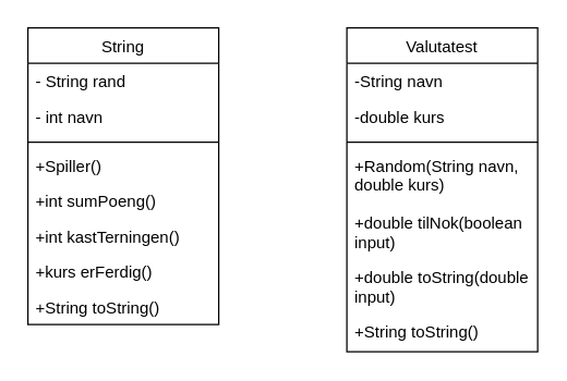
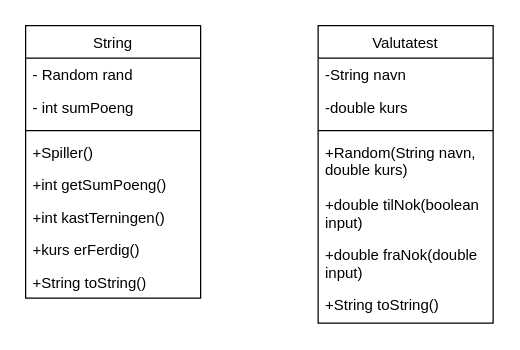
- <mxCell id="3" value="- String rand" style="text;strokeColor=none;fillColor=none;align=left;verticalAlign=top;spacingLeft=4;spacingRight=4;overflow=hidden;rotatable=0;points=[[0,0.5],[1,0.5]];portConstraint=eastwest;" vertex="1" parent="2"><mxGeometry y="26" width="140" height="26" as="geometry" /></mxCell>
+ <mxCell id="3" value="- Random rand" style="text;strokeColor=none;fillColor=none;align=left;verticalAlign=top;spacingLeft=4;spacingRight=4;overflow=hidden;rotatable=0;points=[[0,0.5],[1,0.5]];portConstraint=eastwest;" vertex="1" parent="2"><mxGeometry y="26" width="140" height="26" as="geometry" /></mxCell>
- <mxCell id="4" value="- int navn" style="text;fillColor=none;align=left;verticalAlign=top;spacingLeft=4;spacingRight=4;overflow=hidden;rotatable=0;points=[[0,0.5],[1,0.5]];portConstraint=eastwest;" vertex="1" parent="2"><mxGeometry y="52" width="140" height="28" as="geometry" /></mxCell>
+ <mxCell id="4" value="- int sumPoeng" style="text;fillColor=none;align=left;verticalAlign=top;spacingLeft=4;spacingRight=4;overflow=hidden;rotatable=0;points=[[0,0.5],[1,0.5]];portConstraint=eastwest;" vertex="1" parent="2"><mxGeometry y="52" width="140" height="28" as="geometry" /></mxCell>
- <mxCell id="7" value="+int sumPoeng()" style="text;strokeColor=none;fillColor=none;align=left;verticalAlign=top;spacingLeft=4;spacingRight=4;overflow=hidden;rotatable=0;points=[[0,0.5],[1,0.5]];portConstraint=eastwest;" vertex="1" parent="2"><mxGeometry y="114" width="140" height="26" as="geometry" /></mxCell>
+ <mxCell id="7" value="+int getSumPoeng()" style="text;strokeColor=none;fillColor=none;align=left;verticalAlign=top;spacingLeft=4;spacingRight=4;overflow=hidden;rotatable=0;points=[[0,0.5],[1,0.5]];portConstraint=eastwest;" vertex="1" parent="2"><mxGeometry y="114" width="140" height="26" as="geometry" /></mxCell>
- <mxCell id="17" value="+double toString(double input)" style="text;fillColor=none;align=left;verticalAlign=top;spacingLeft=4;spacingRight=4;overflow=hidden;rotatable=0;points=[[0,0.5],[1,0.5]];portConstraint=eastwest;whiteSpace=wrap;" vertex="1" parent="11"><mxGeometry y="170" width="140" height="40" as="geometry" /></mxCell>
+ <mxCell id="17" value="+double fraNok(double input)" style="text;fillColor=none;align=left;verticalAlign=top;spacingLeft=4;spacingRight=4;overflow=hidden;rotatable=0;points=[[0,0.5],[1,0.5]];portConstraint=eastwest;whiteSpace=wrap;" vertex="1" parent="11"><mxGeometry y="170" width="140" height="40" as="geometry" /></mxCell>
